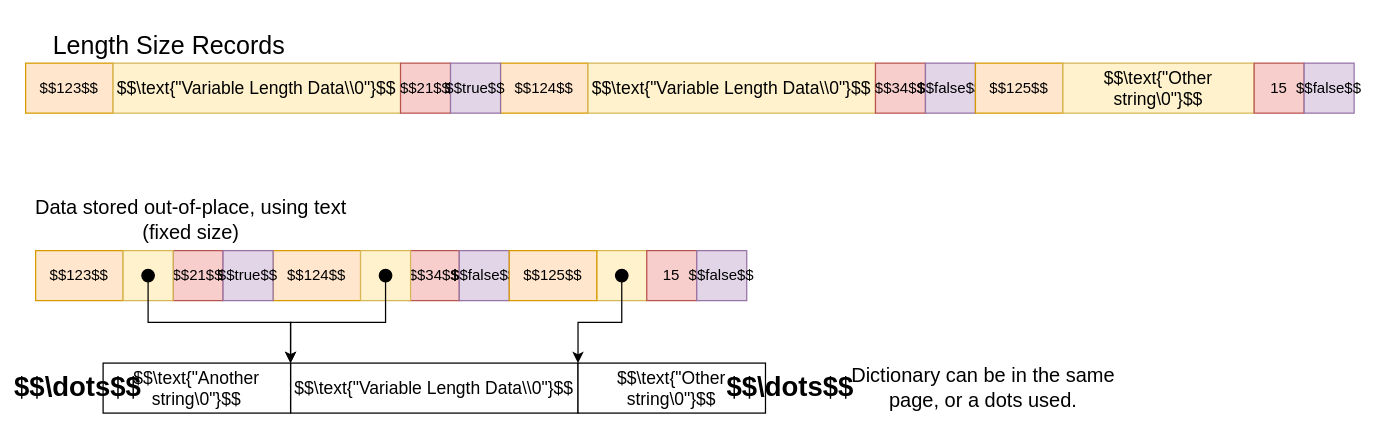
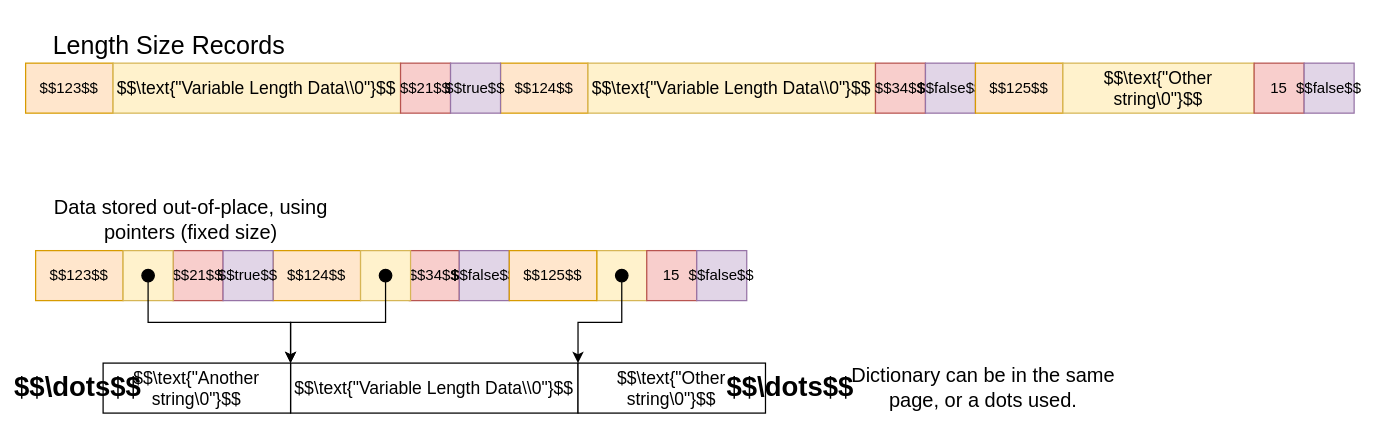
- <mxCell id="28" value="Data stored out-of-place, using text (fixed size)" style="text;html=1;strokeColor=none;fillColor=none;align=center;verticalAlign=middle;whiteSpace=wrap;rounded=0;fontSize=16;" vertex="1" parent="1"><mxGeometry x="20" y="160" width="265" height="30" as="geometry" /></mxCell>
+ <mxCell id="28" value="Data stored out-of-place, using pointers (fixed size)" style="text;html=1;strokeColor=none;fillColor=none;align=center;verticalAlign=middle;whiteSpace=wrap;rounded=0;fontSize=16;" vertex="1" parent="1"><mxGeometry x="20" y="160" width="265" height="30" as="geometry" /></mxCell>
